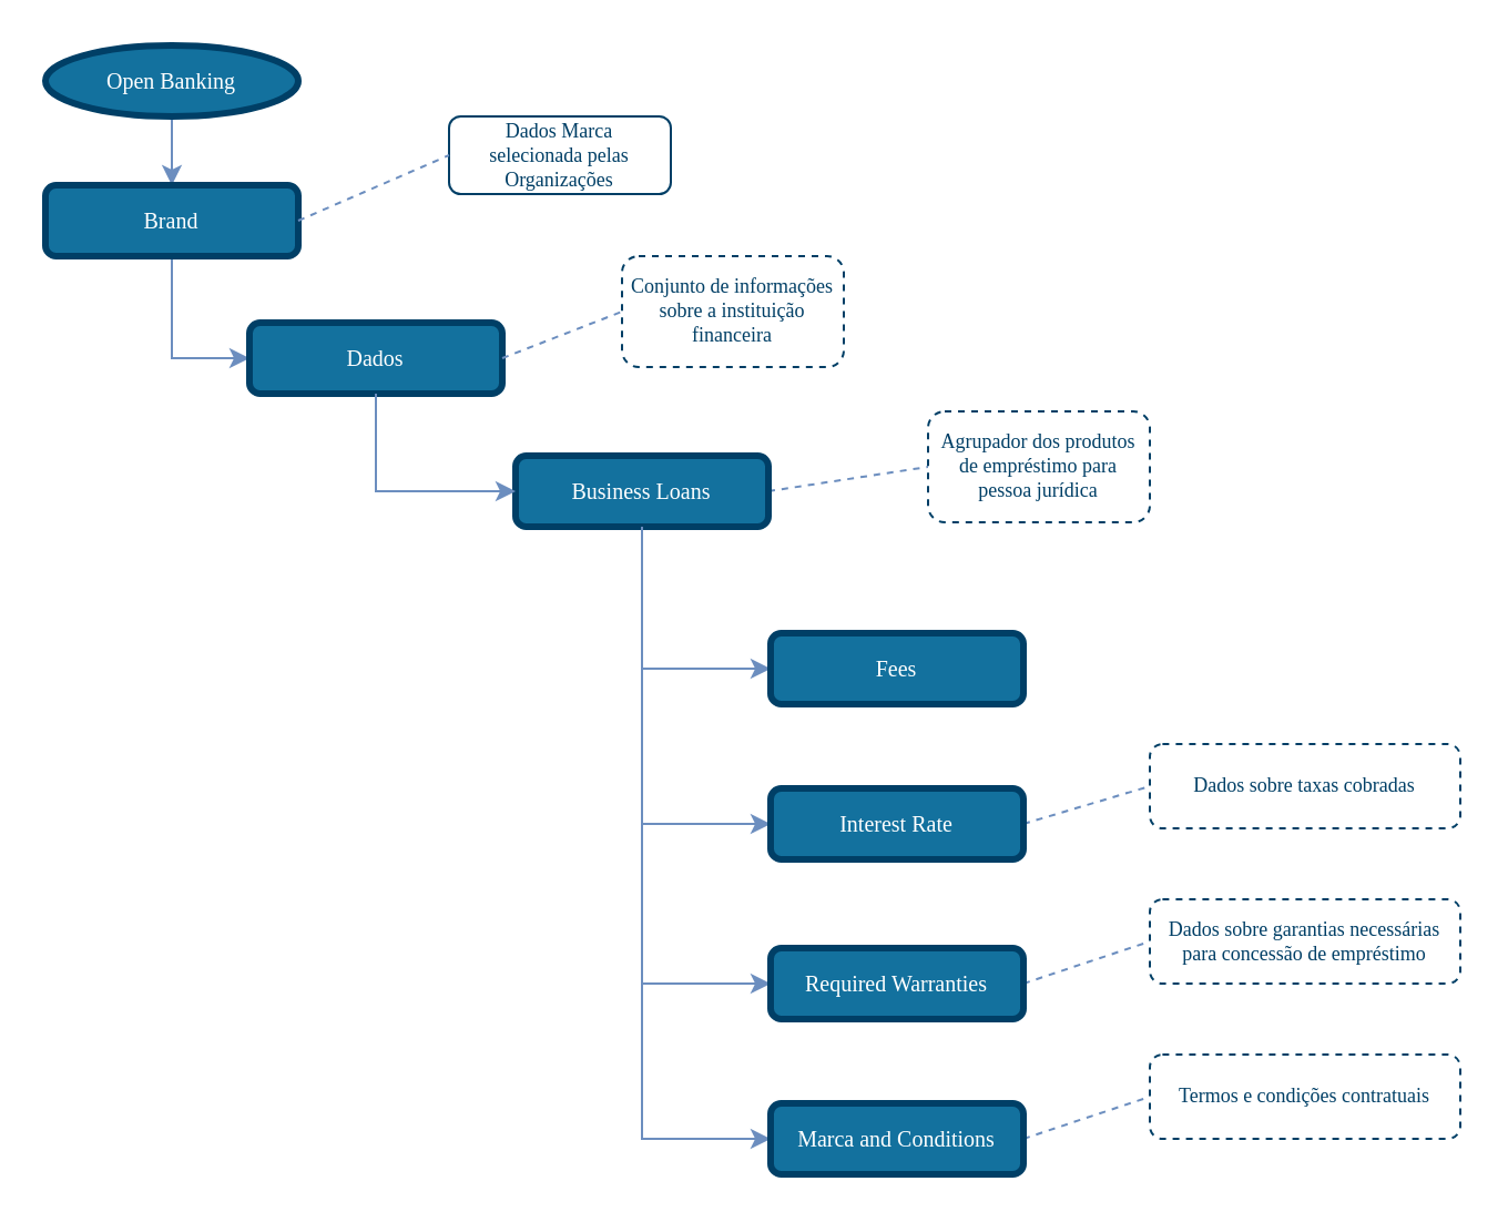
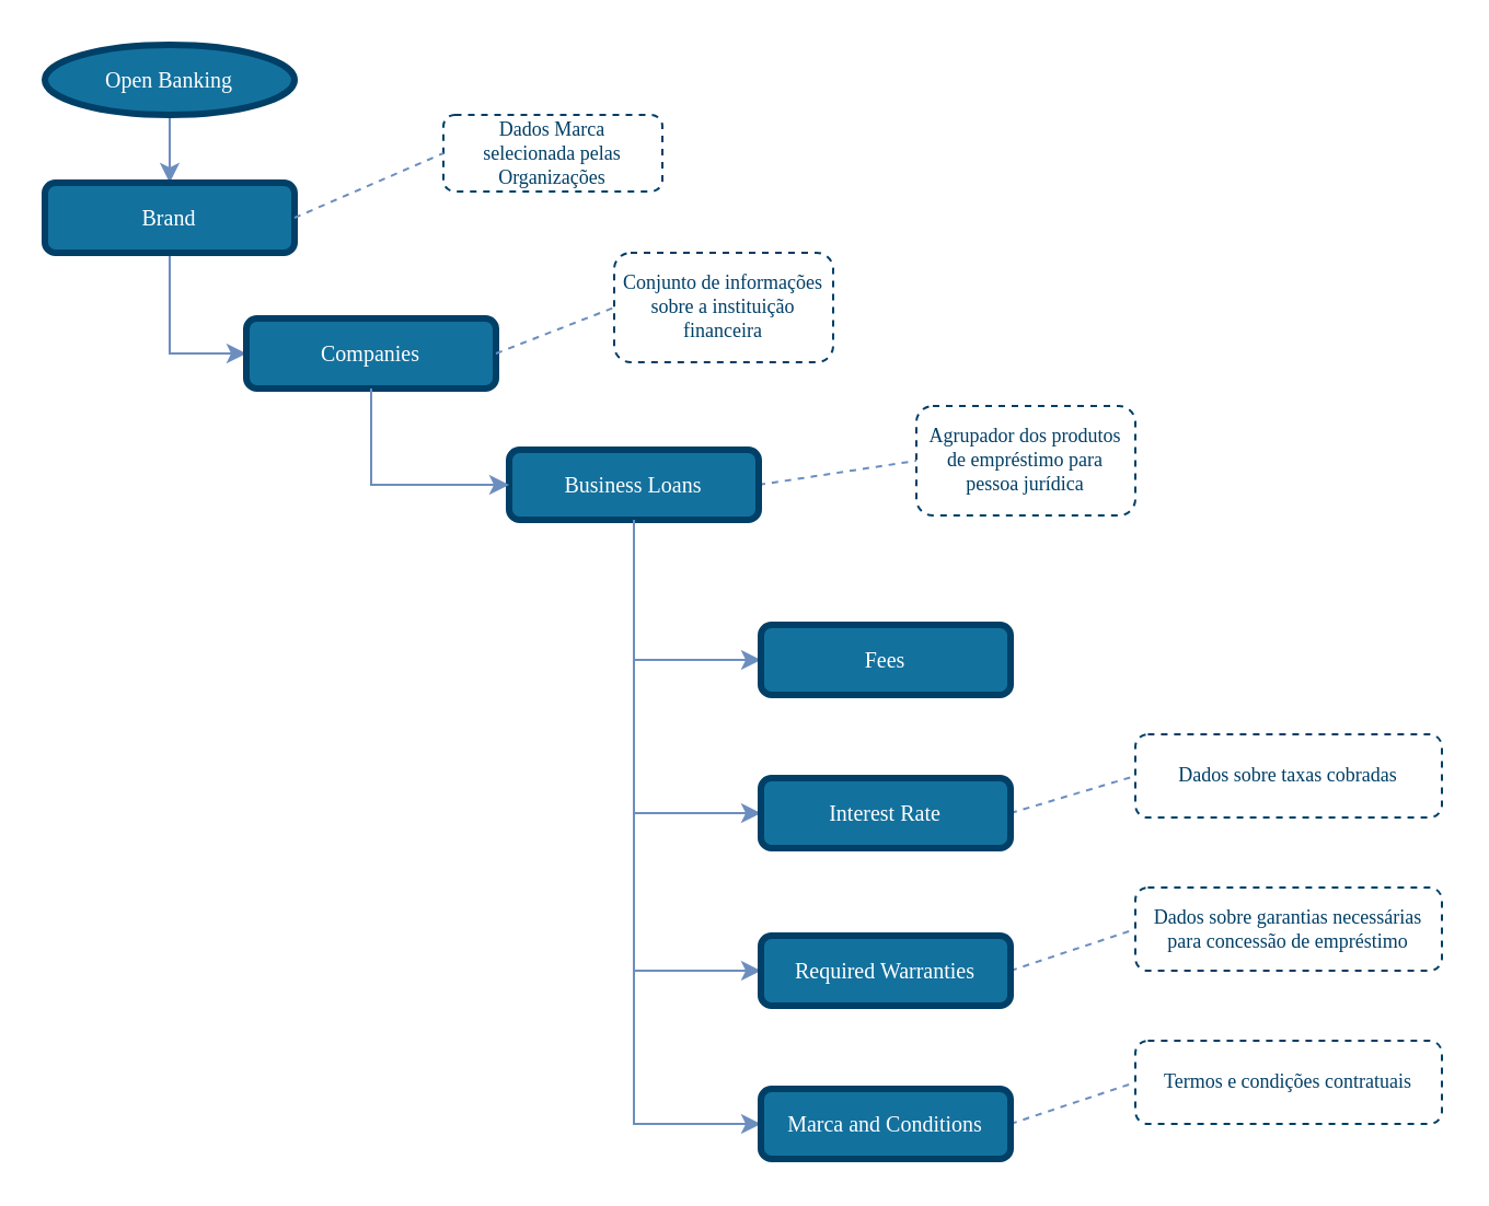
- <mxCell id="10" value="Dados Marca selecionada pelas Organizações" style="rounded=1;whiteSpace=wrap;html=1;shadow=0;comic=0;strokeColor=#003F66;strokeWidth=1;fillColor=#ffffff;fontFamily=Verdana;fontSize=9;fontColor=#003F66;dashed=0;spacingLeft=5;spacing=0;spacingRight=5;spacingBottom=5;spacingTop=5;align=center;verticalAlign=middle;gradientColor=#ffffff;" parent="1" vertex="1"><mxGeometry x="202" y="52" width="100" height="35" as="geometry" /></mxCell>
+ <mxCell id="10" value="Dados Marca selecionada pelas Organizações" style="rounded=1;whiteSpace=wrap;html=1;shadow=0;comic=0;strokeColor=#003F66;strokeWidth=1;fillColor=#ffffff;fontFamily=Verdana;fontSize=9;fontColor=#003F66;dashed=1;spacingLeft=5;spacing=0;spacingRight=5;spacingBottom=5;spacingTop=5;align=center;verticalAlign=middle;gradientColor=#ffffff;" parent="1" vertex="1"><mxGeometry x="202" y="52" width="100" height="35" as="geometry" /></mxCell>
- <mxCell id="14" value="Dados" style="rounded=1;whiteSpace=wrap;html=1;comic=0;shadow=0;backgroundOutline=0;snapToPoint=0;fixDash=0;strokeWidth=3;fontFamily=Verdana;fontStyle=0;labelBackgroundColor=none;labelBorderColor=none;fontSize=10;fillColor=#13719E;strokeColor=#003F66;fontColor=#ffffff;" parent="1" vertex="1"><mxGeometry x="112" y="145" width="114" height="32" as="geometry" /></mxCell>
+ <mxCell id="14" value="Companies" style="rounded=1;whiteSpace=wrap;html=1;comic=0;shadow=0;backgroundOutline=0;snapToPoint=0;fixDash=0;strokeWidth=3;fontFamily=Verdana;fontStyle=0;labelBackgroundColor=none;labelBorderColor=none;fontSize=10;fillColor=#13719E;strokeColor=#003F66;fontColor=#ffffff;" parent="1" vertex="1"><mxGeometry x="112" y="145" width="114" height="32" as="geometry" /></mxCell>
